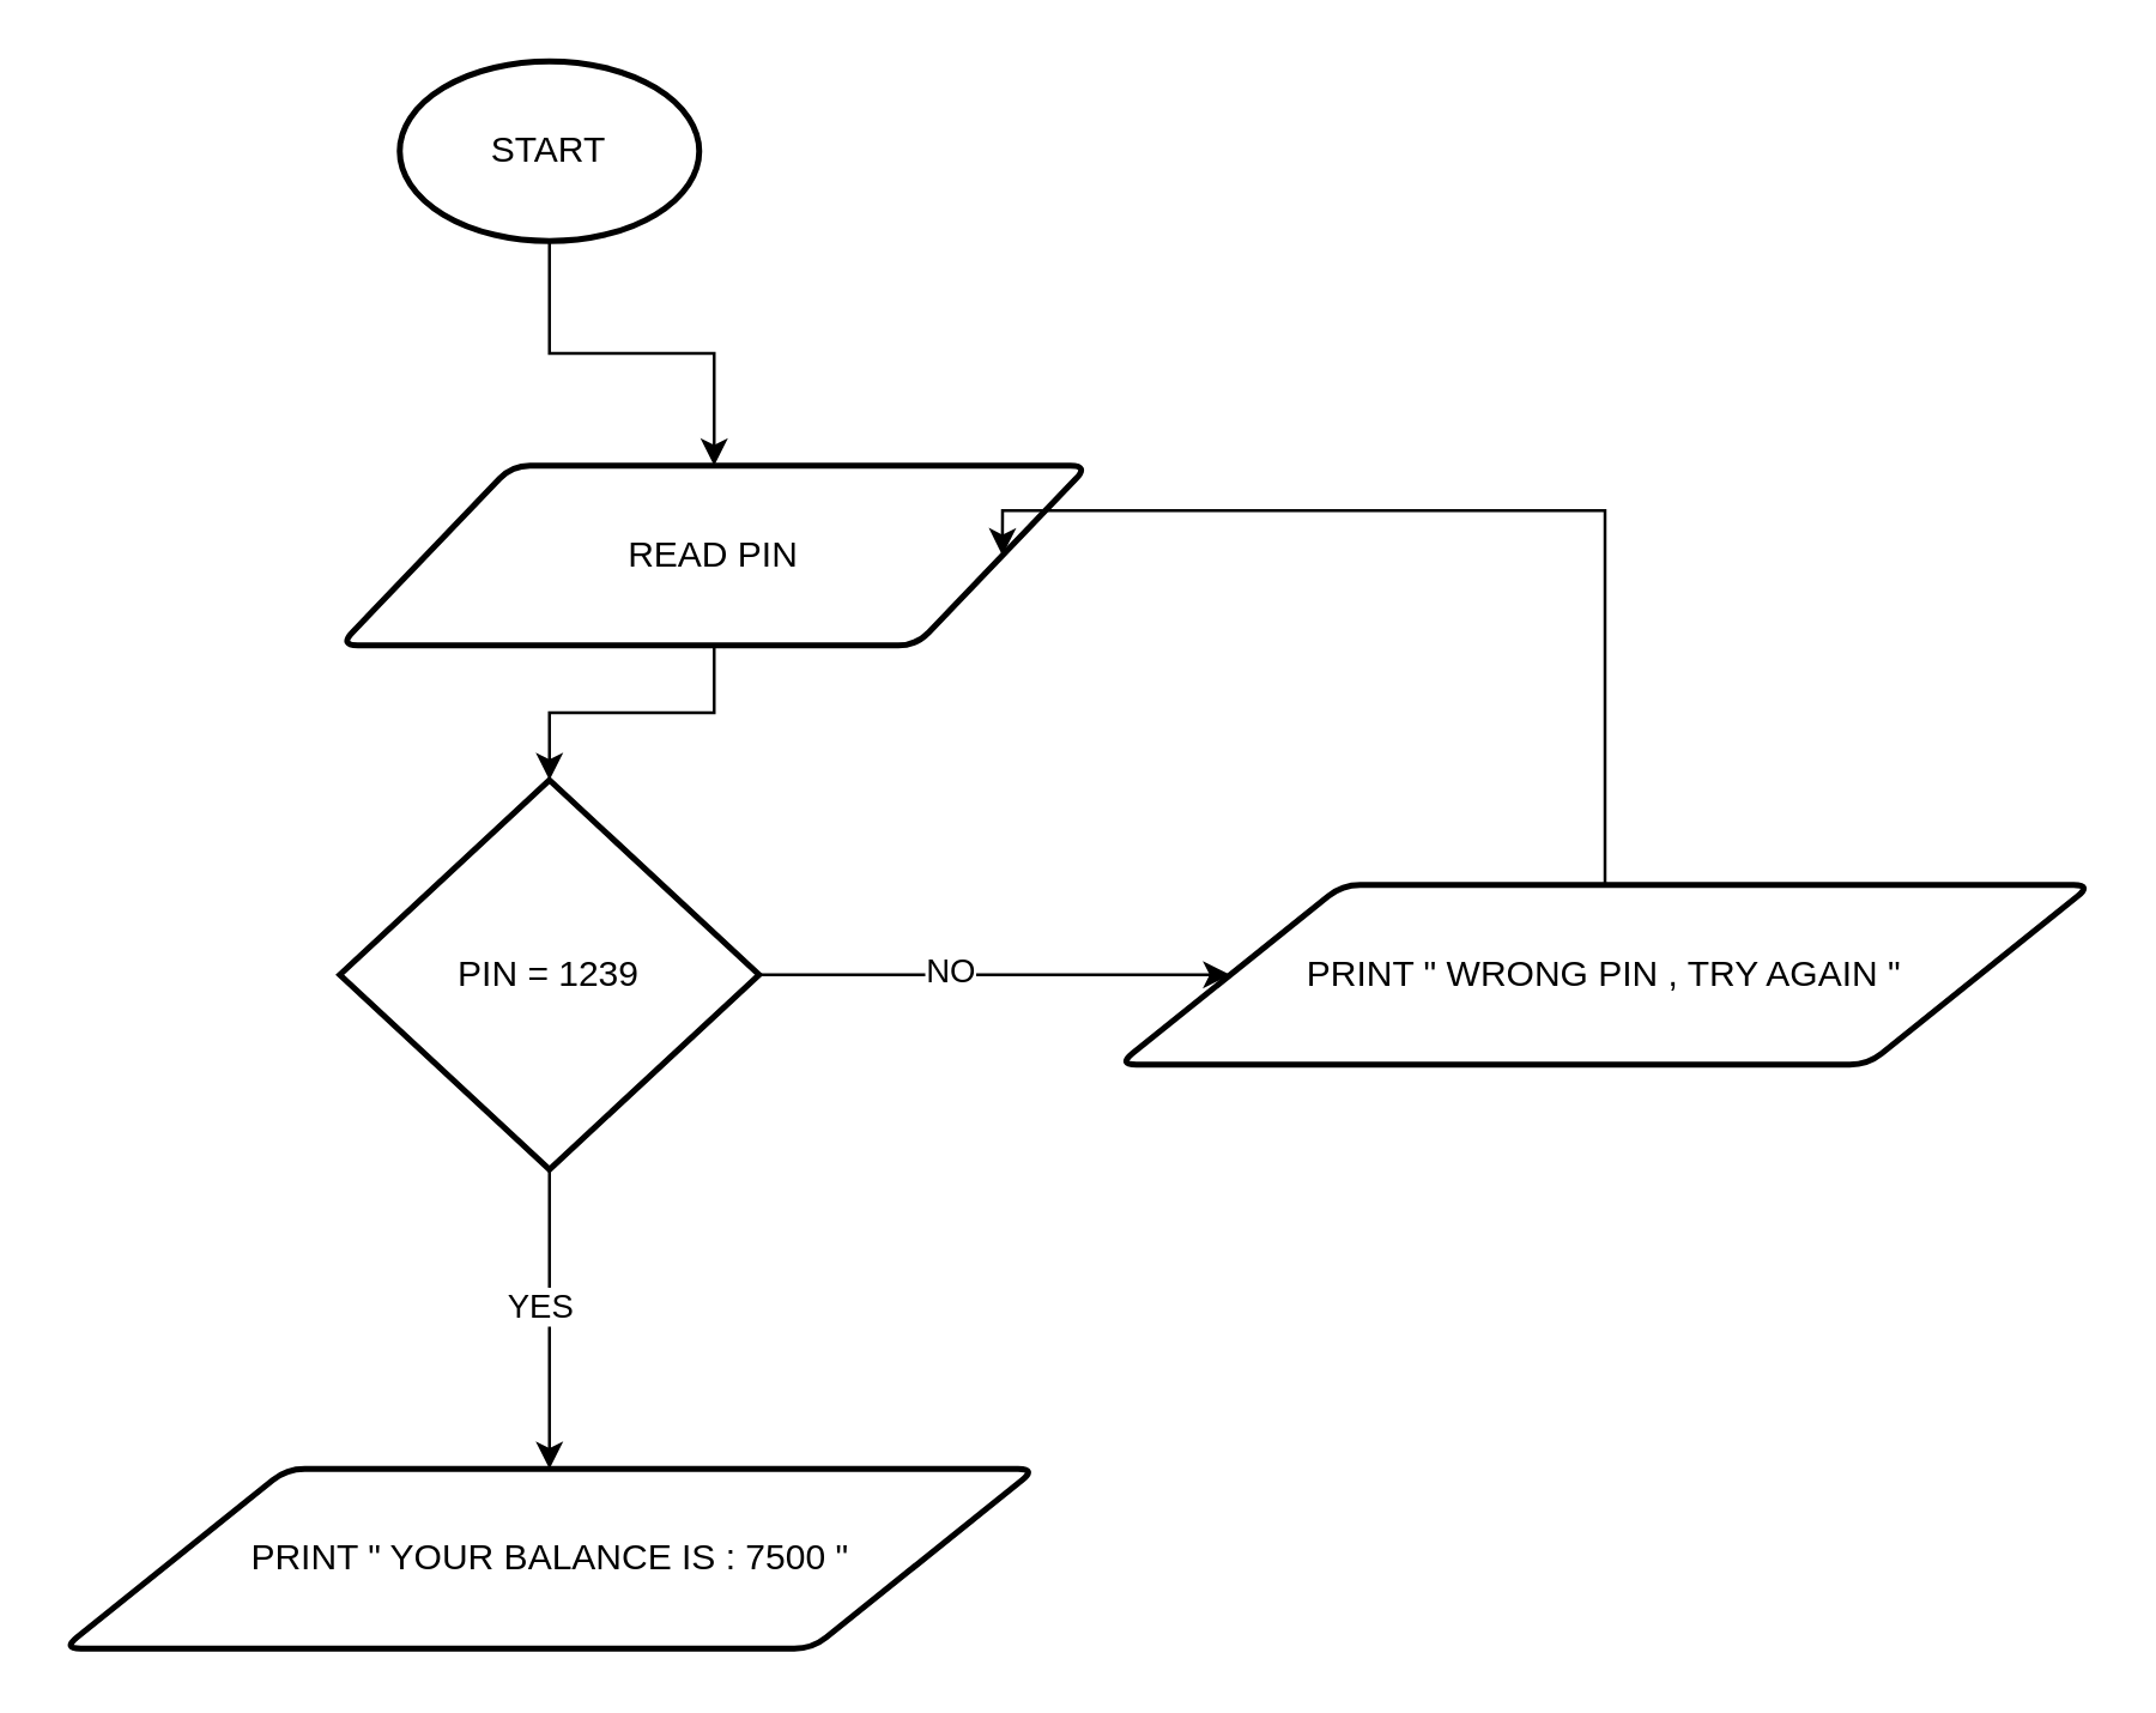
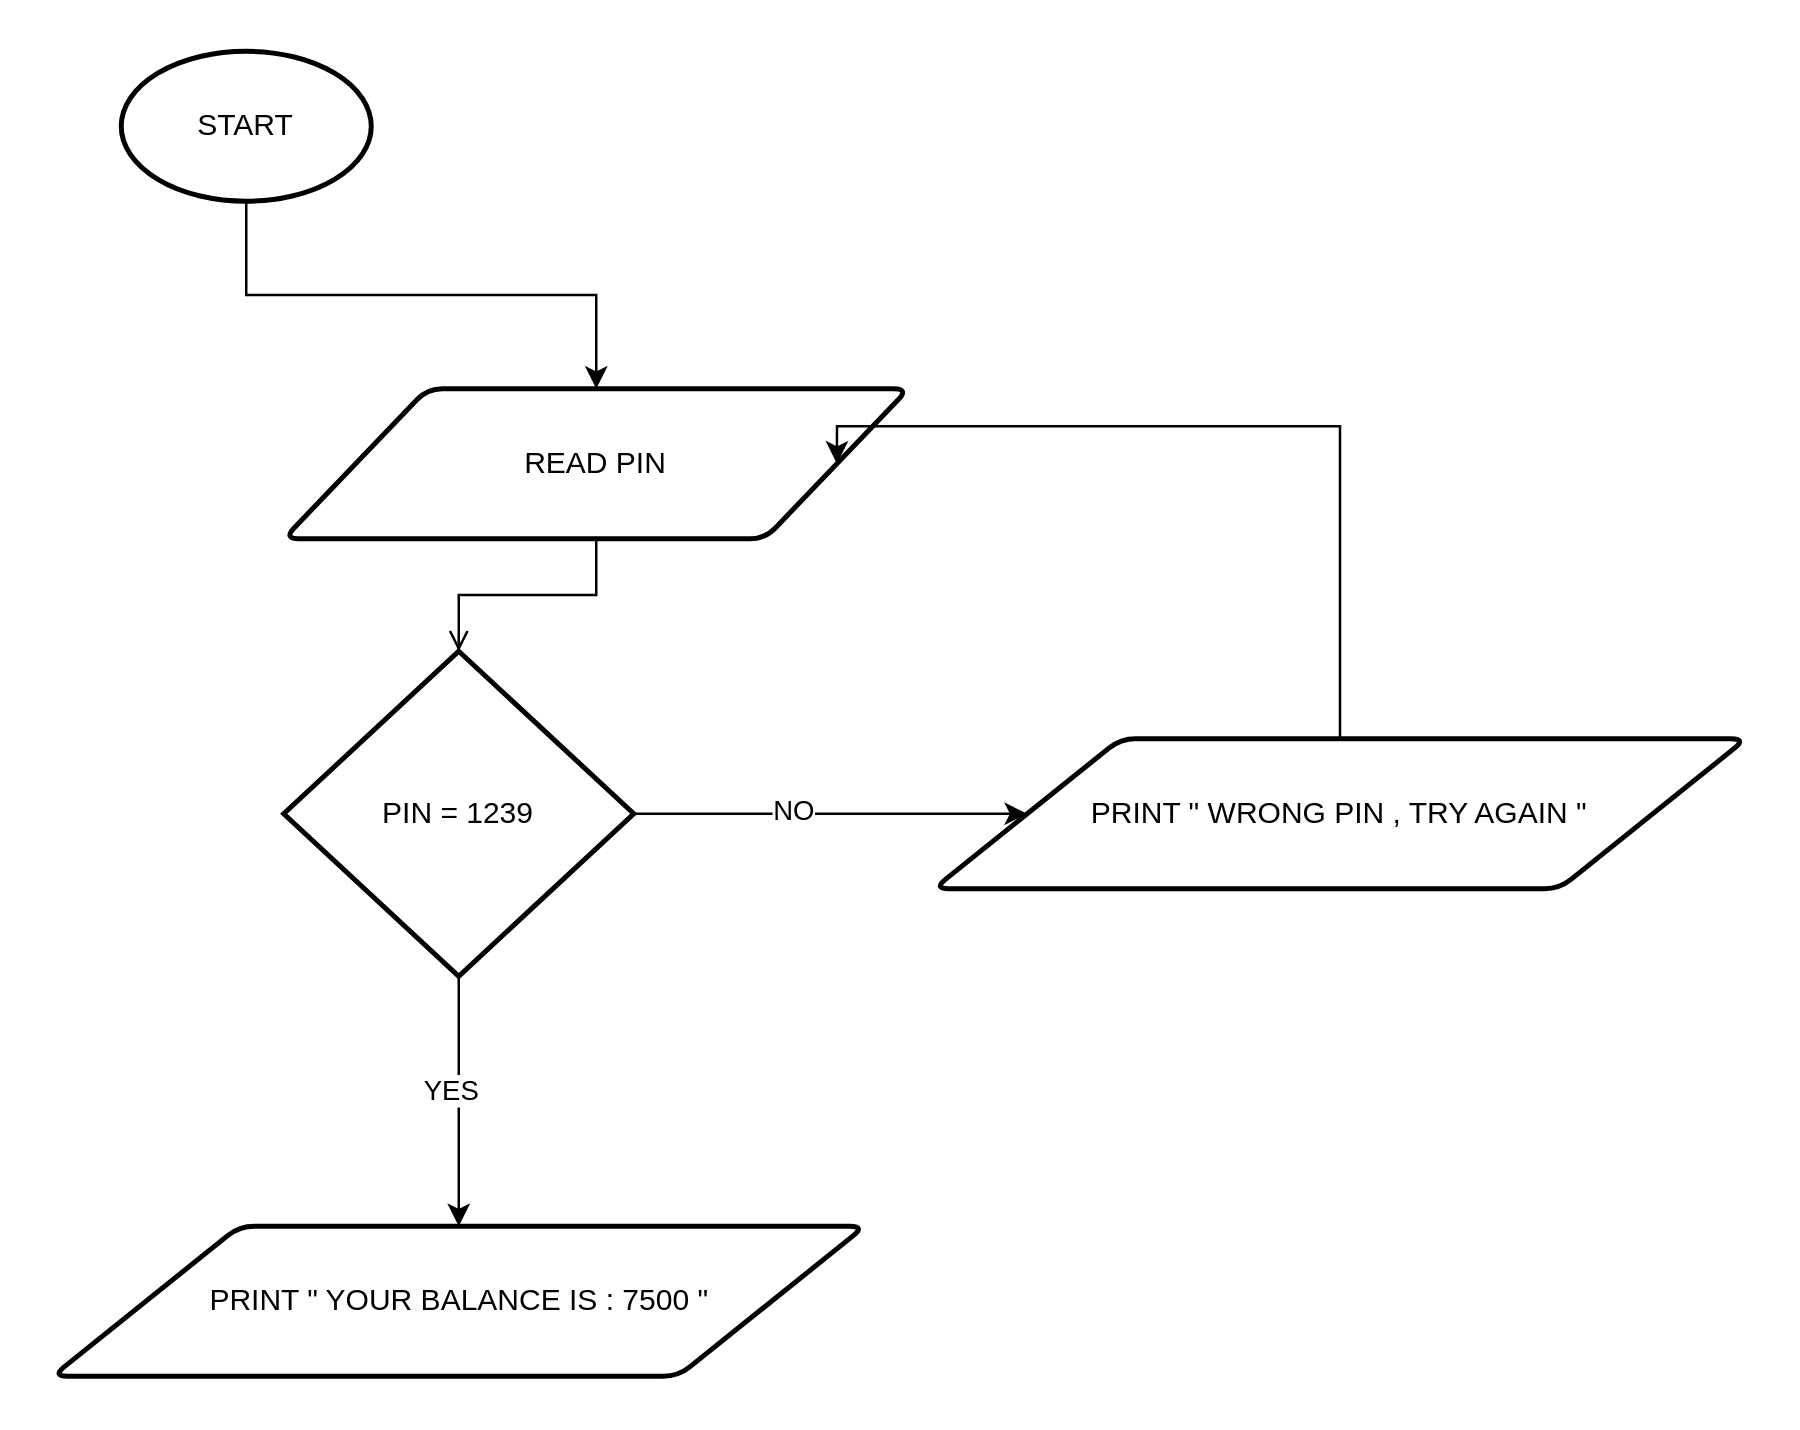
- <mxCell id="3" value="START" style="strokeWidth=2;html=1;shape=mxgraph.flowchart.start_1;whiteSpace=wrap;" vertex="1" parent="1"><mxGeometry x="133" y="20" width="100" height="60" as="geometry" /></mxCell>
+ <mxCell id="3" value="START" style="strokeWidth=2;html=1;shape=mxgraph.flowchart.start_1;whiteSpace=wrap;" vertex="1" parent="1"><mxGeometry x="48" y="20" width="100" height="60" as="geometry" /></mxCell>
- <mxCell id="11" style="edgeStyle=orthogonalEdgeStyle;rounded=0;orthogonalLoop=1;jettySize=auto;html=1;exitX=0.5;exitY=1;exitDx=0;exitDy=0;entryX=0.5;entryY=0;entryDx=0;entryDy=0;entryPerimeter=0;" edge="1" parent="1" source="4" target="9"><mxGeometry relative="1" as="geometry" /></mxCell>
+ <mxCell id="11" style="edgeStyle=orthogonalEdgeStyle;rounded=0;orthogonalLoop=1;jettySize=auto;html=1;exitX=0.5;exitY=1;exitDx=0;exitDy=0;entryX=0.5;entryY=0;entryDx=0;entryDy=0;entryPerimeter=0;endArrow=open;" edge="1" parent="1" source="4" target="9"><mxGeometry relative="1" as="geometry" /></mxCell>
